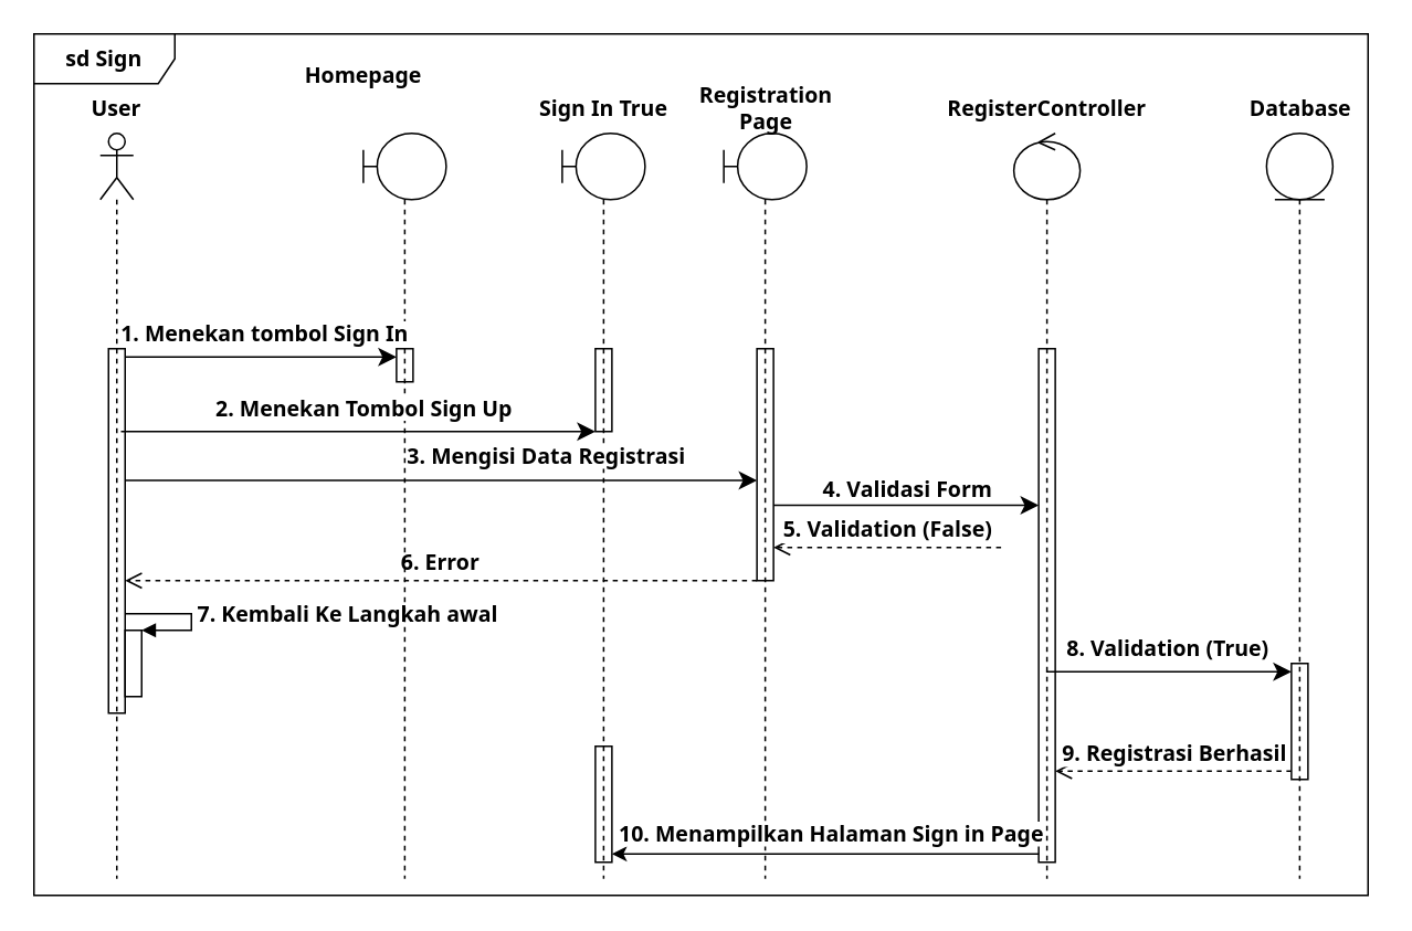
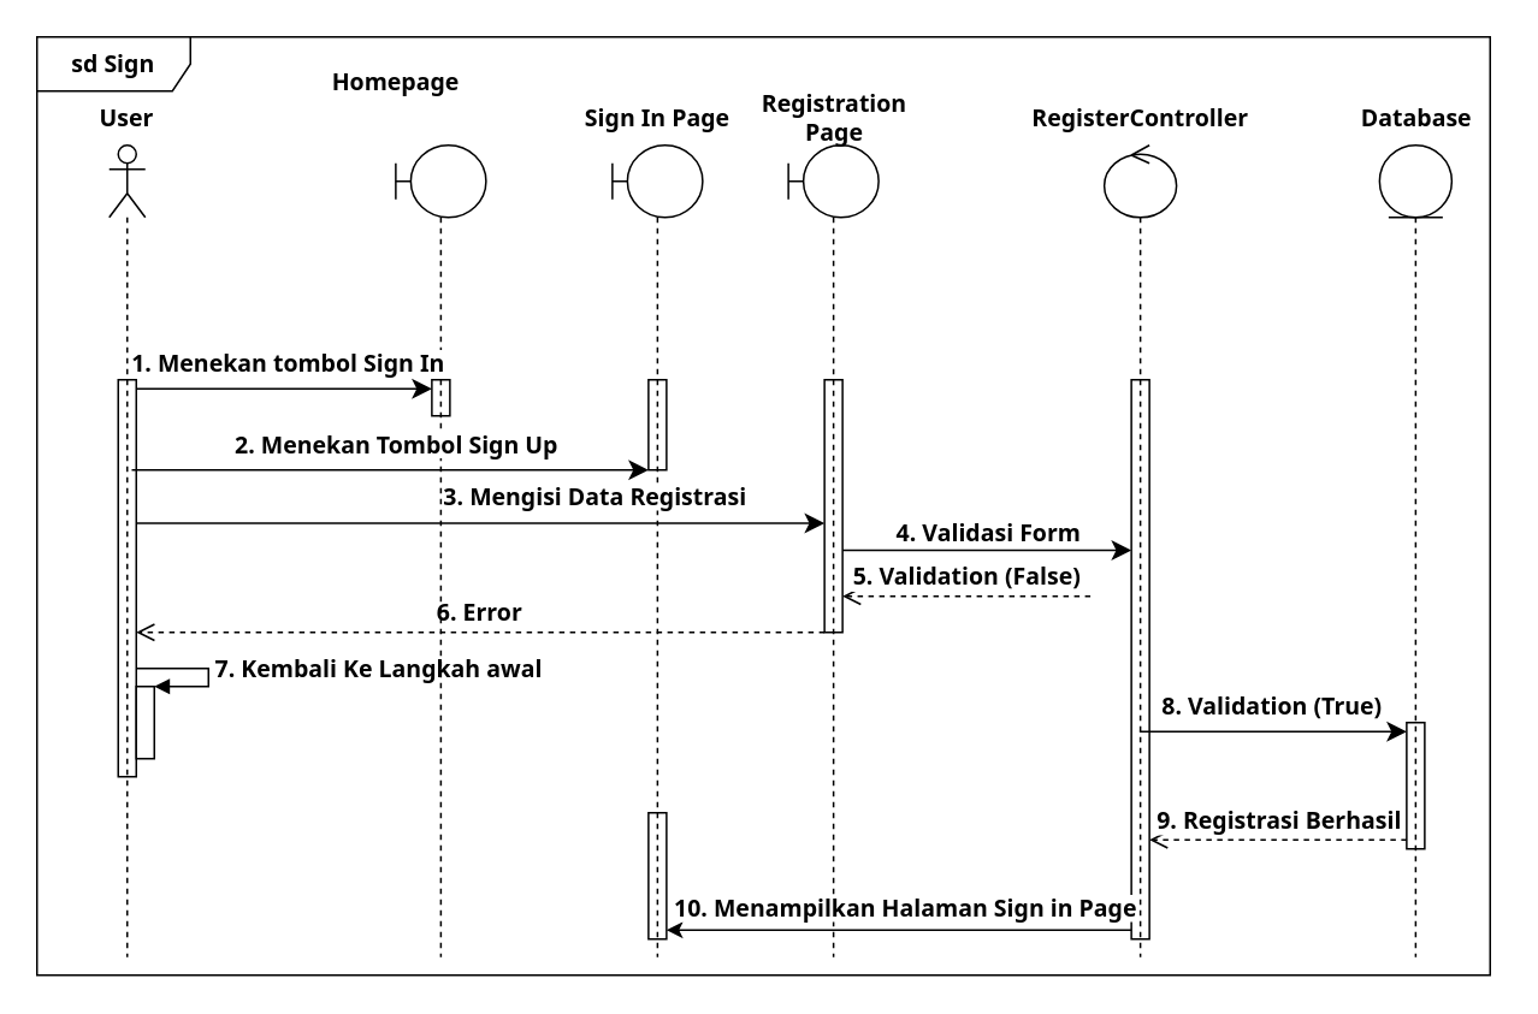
- <mxCell id="35" value="Sign In True" style="text;html=1;align=center;verticalAlign=middle;whiteSpace=wrap;rounded=0;fontColor=light-dark(#000000,#000000);fontFamily=Segoe UI;fontSource=https%3A%2F%2Ffonts.googleapis.com%2Fcss%3Ffamily%3DSegoe%2BUI;fontStyle=1;fontSize=13;" parent="1" vertex="1"><mxGeometry x="315" y="50" width="97.5" height="30" as="geometry" /></mxCell>
+ <mxCell id="35" value="Sign In Page" style="text;html=1;align=center;verticalAlign=middle;whiteSpace=wrap;rounded=0;fontColor=light-dark(#000000,#000000);fontFamily=Segoe UI;fontSource=https%3A%2F%2Ffonts.googleapis.com%2Fcss%3Ffamily%3DSegoe%2BUI;fontStyle=1;fontSize=13;" parent="1" vertex="1"><mxGeometry x="315" y="50" width="97.5" height="30" as="geometry" /></mxCell>
